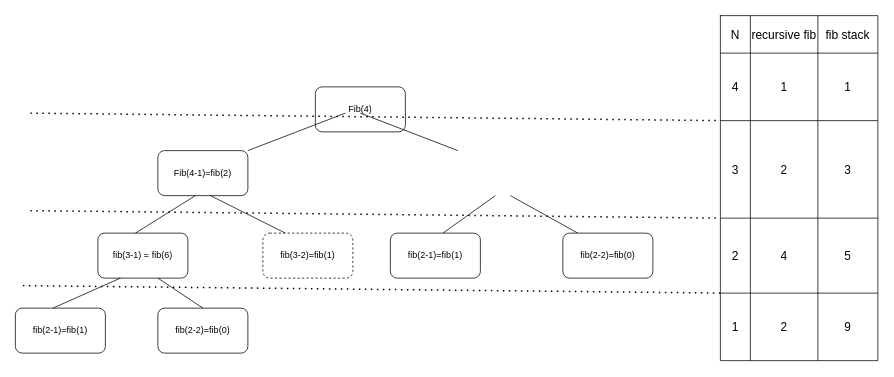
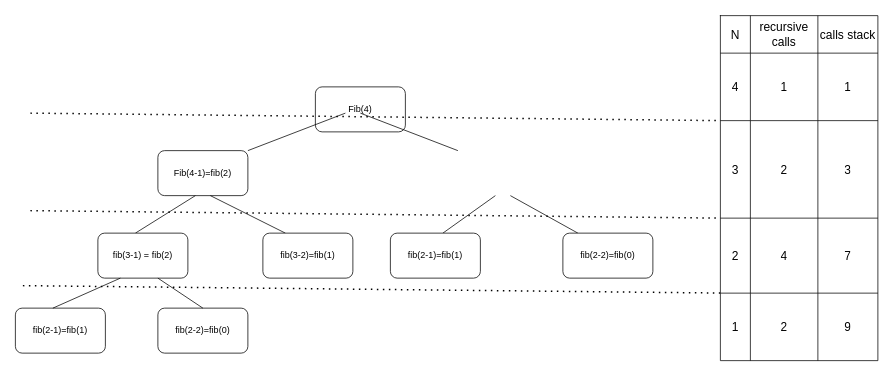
- <mxCell id="27" value="recursive fib" style="shape=partialRectangle;html=1;whiteSpace=wrap;connectable=0;strokeColor=inherit;overflow=hidden;fillColor=none;top=0;left=0;bottom=0;right=0;pointerEvents=1;fontSize=16;" vertex="1" parent="25"><mxGeometry x="40" width="90" height="50" as="geometry"><mxRectangle width="90" height="50" as="alternateBounds" /></mxGeometry></mxCell>
+ <mxCell id="27" value="recursive calls" style="shape=partialRectangle;html=1;whiteSpace=wrap;connectable=0;strokeColor=inherit;overflow=hidden;fillColor=none;top=0;left=0;bottom=0;right=0;pointerEvents=1;fontSize=16;" vertex="1" parent="25"><mxGeometry x="40" width="90" height="50" as="geometry"><mxRectangle width="90" height="50" as="alternateBounds" /></mxGeometry></mxCell>
- <mxCell id="28" value="fib stack" style="shape=partialRectangle;html=1;whiteSpace=wrap;connectable=0;strokeColor=inherit;overflow=hidden;fillColor=none;top=0;left=0;bottom=0;right=0;pointerEvents=1;fontSize=16;" vertex="1" parent="25"><mxGeometry x="130" width="80" height="50" as="geometry"><mxRectangle width="80" height="50" as="alternateBounds" /></mxGeometry></mxCell>
+ <mxCell id="28" value="calls stack" style="shape=partialRectangle;html=1;whiteSpace=wrap;connectable=0;strokeColor=inherit;overflow=hidden;fillColor=none;top=0;left=0;bottom=0;right=0;pointerEvents=1;fontSize=16;" vertex="1" parent="25"><mxGeometry x="130" width="80" height="50" as="geometry"><mxRectangle width="80" height="50" as="alternateBounds" /></mxGeometry></mxCell>
- <mxCell id="14" value="fib(3-1) = fib(6)" style="rounded=1;whiteSpace=wrap;html=1;" vertex="1" parent="1"><mxGeometry x="130" y="310" width="120" height="60" as="geometry" /></mxCell>
+ <mxCell id="14" value="fib(3-1) = fib(2)" style="rounded=1;whiteSpace=wrap;html=1;" vertex="1" parent="1"><mxGeometry x="130" y="310" width="120" height="60" as="geometry" /></mxCell>
- <mxCell id="15" value="fib(3-2)=fib(1)" style="rounded=1;whiteSpace=wrap;html=1;dashed=1;" vertex="1" parent="1"><mxGeometry x="350" y="310" width="120" height="60" as="geometry" /></mxCell>
+ <mxCell id="15" value="fib(3-2)=fib(1)" style="rounded=1;whiteSpace=wrap;html=1;" vertex="1" parent="1"><mxGeometry x="350" y="310" width="120" height="60" as="geometry" /></mxCell>
- <mxCell id="40" value="5" style="shape=partialRectangle;html=1;whiteSpace=wrap;connectable=0;strokeColor=inherit;overflow=hidden;fillColor=none;top=0;left=0;bottom=0;right=0;pointerEvents=1;fontSize=16;" vertex="1" parent="37"><mxGeometry x="130" width="80" height="100" as="geometry"><mxRectangle width="80" height="100" as="alternateBounds" /></mxGeometry></mxCell>
+ <mxCell id="40" value="7" style="shape=partialRectangle;html=1;whiteSpace=wrap;connectable=0;strokeColor=inherit;overflow=hidden;fillColor=none;top=0;left=0;bottom=0;right=0;pointerEvents=1;fontSize=16;" vertex="1" parent="37"><mxGeometry x="130" width="80" height="100" as="geometry"><mxRectangle width="80" height="100" as="alternateBounds" /></mxGeometry></mxCell>
